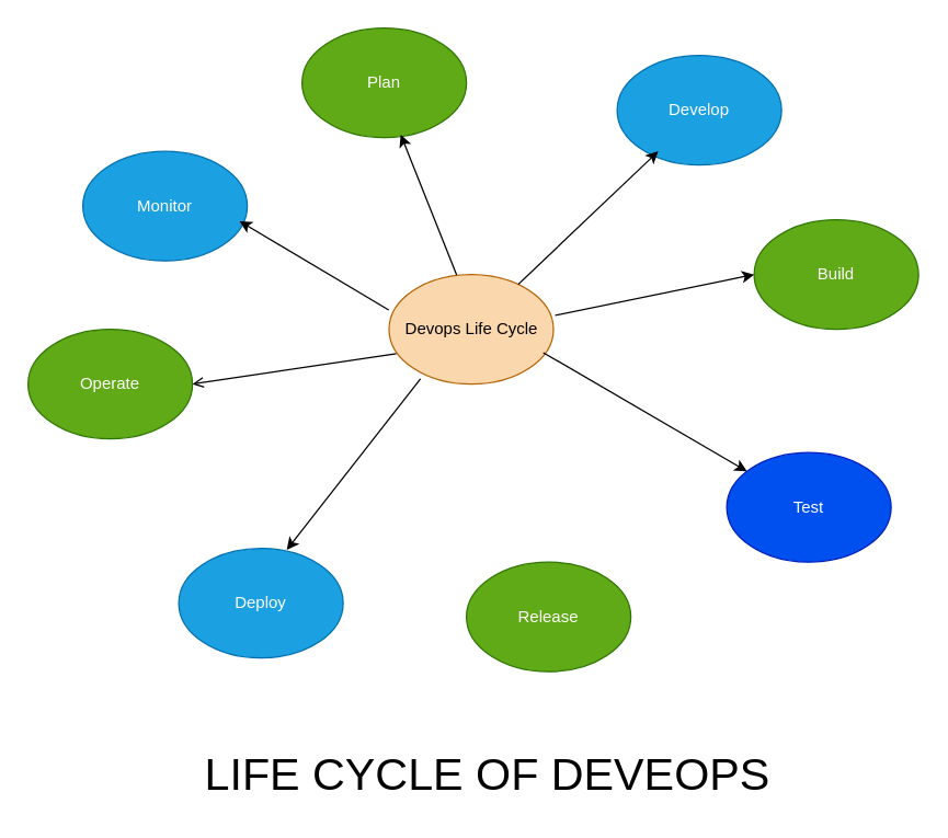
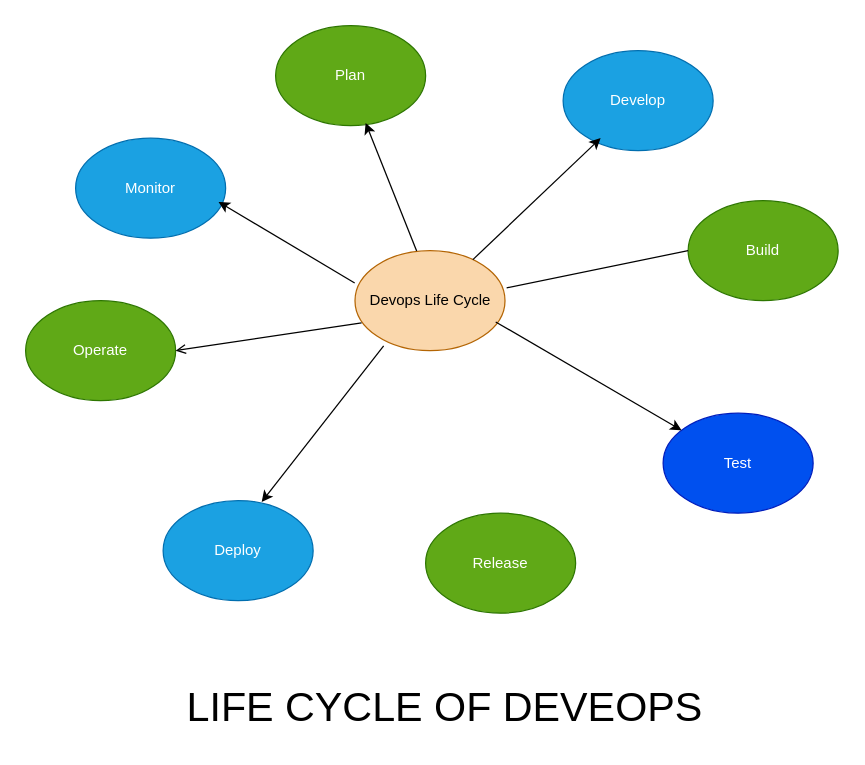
- <mxCell id="13" value="" style="endArrow=classic;html=1;rounded=0;entryX=0;entryY=0.5;entryDx=0;entryDy=0;exitX=1.011;exitY=0.373;exitDx=0;exitDy=0;exitPerimeter=0;" edge="1" parent="1" source="10" target="6"><mxGeometry width="50" height="50" relative="1" as="geometry"><mxPoint x="380" y="270" as="sourcePoint" /><mxPoint x="430" y="220" as="targetPoint" /></mxGeometry></mxCell>
+ <mxCell id="13" value="" style="endArrow=none;html=1;rounded=0;entryX=0;entryY=0.5;entryDx=0;entryDy=0;exitX=1.011;exitY=0.373;exitDx=0;exitDy=0;exitPerimeter=0;" edge="1" parent="1" source="10" target="6"><mxGeometry width="50" height="50" relative="1" as="geometry"><mxPoint x="380" y="270" as="sourcePoint" /><mxPoint x="430" y="220" as="targetPoint" /></mxGeometry></mxCell>
